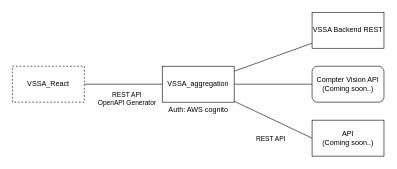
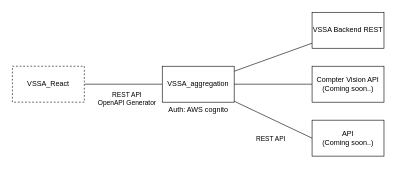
- <mxCell id="13" value="Compter Vision API&lt;br&gt;(Coming soon..)" style="whiteSpace=wrap;html=1;rounded=1;" vertex="1" parent="11"><mxGeometry y="90" width="120" height="60" as="geometry" /></mxCell>
+ <mxCell id="13" value="Compter Vision API&lt;br&gt;(Coming soon..)" style="rounded=0;whiteSpace=wrap;html=1;" vertex="1" parent="11"><mxGeometry y="90" width="120" height="60" as="geometry" /></mxCell>
